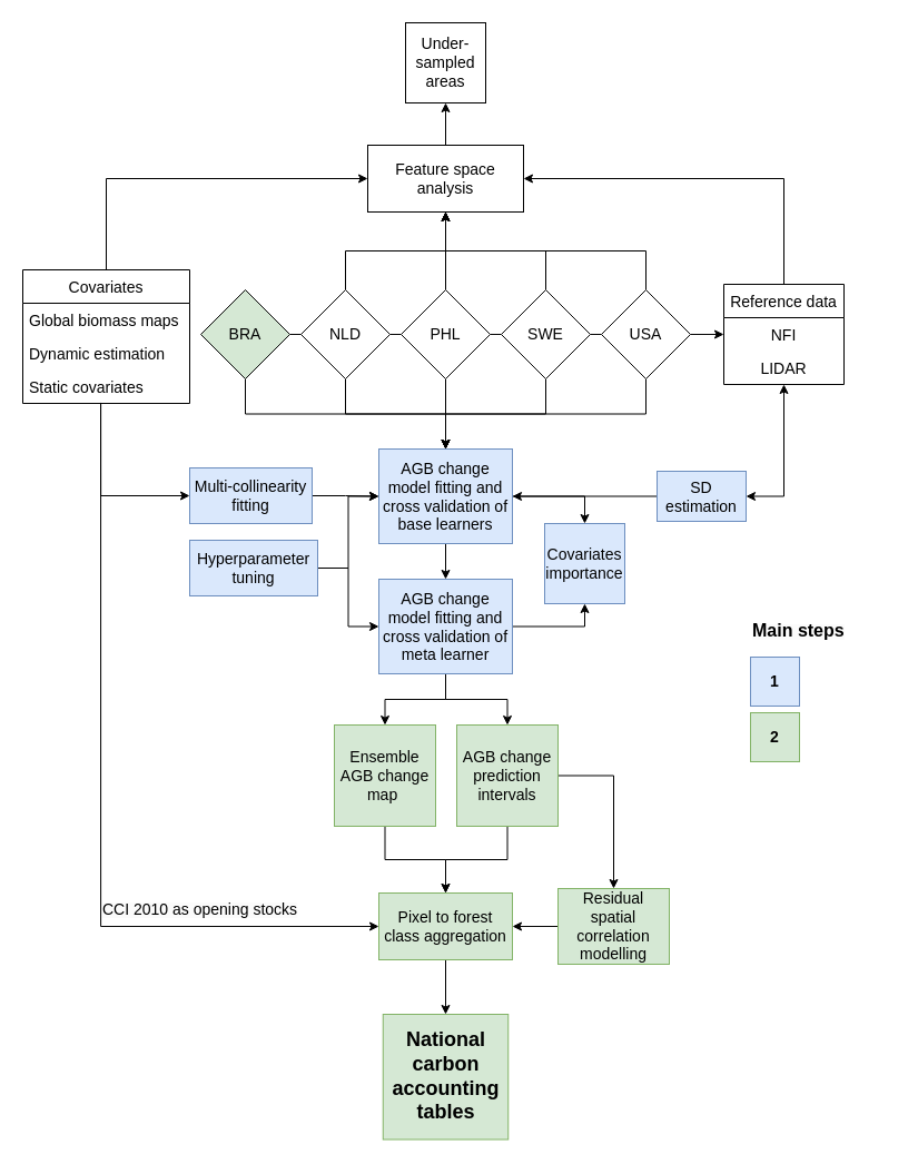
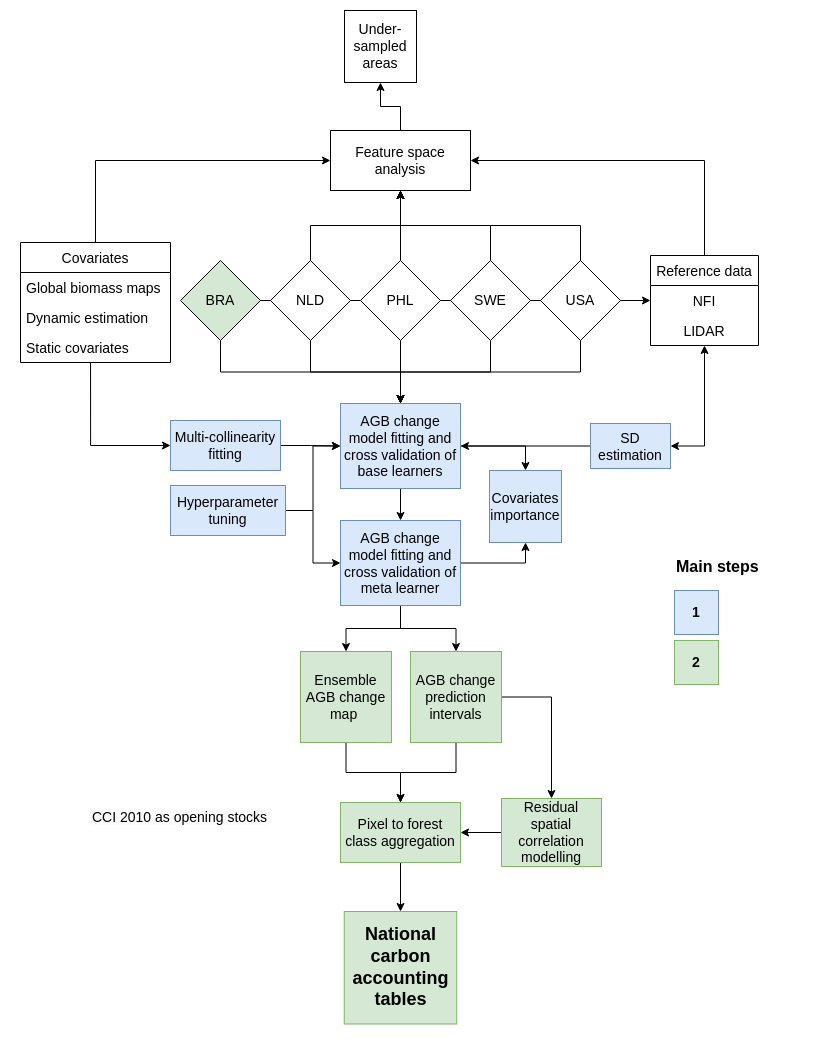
- <mxCell id="62" value="&lt;font style=&quot;font-size: 14px;&quot;&gt;Under-sampled areas&lt;/font&gt;" style="whiteSpace=wrap;html=1;aspect=fixed;fontSize=14;" parent="1" vertex="1"><mxGeometry x="364" y="20" width="72" height="72" as="geometry" /></mxCell>
+ <mxCell id="62" value="&lt;font style=&quot;font-size: 14px;&quot;&gt;Under-sampled areas&lt;/font&gt;" style="whiteSpace=wrap;html=1;aspect=fixed;fontSize=14;" parent="1" vertex="1"><mxGeometry x="344" y="10" width="72" height="72" as="geometry" /></mxCell>
- <mxCell id="50" style="edgeStyle=orthogonalEdgeStyle;rounded=0;orthogonalLoop=1;jettySize=auto;html=1;exitX=0;exitY=0.5;exitDx=0;exitDy=0;entryX=0.467;entryY=0.981;entryDx=0;entryDy=0;entryPerimeter=0;startArrow=classic;startFill=1;endArrow=none;endFill=0;fontSize=14;" parent="1" source="43" target="12" edge="1"><mxGeometry relative="1" as="geometry"><mxPoint x="220" y="832" as="sourcePoint" /></mxGeometry></mxCell>
